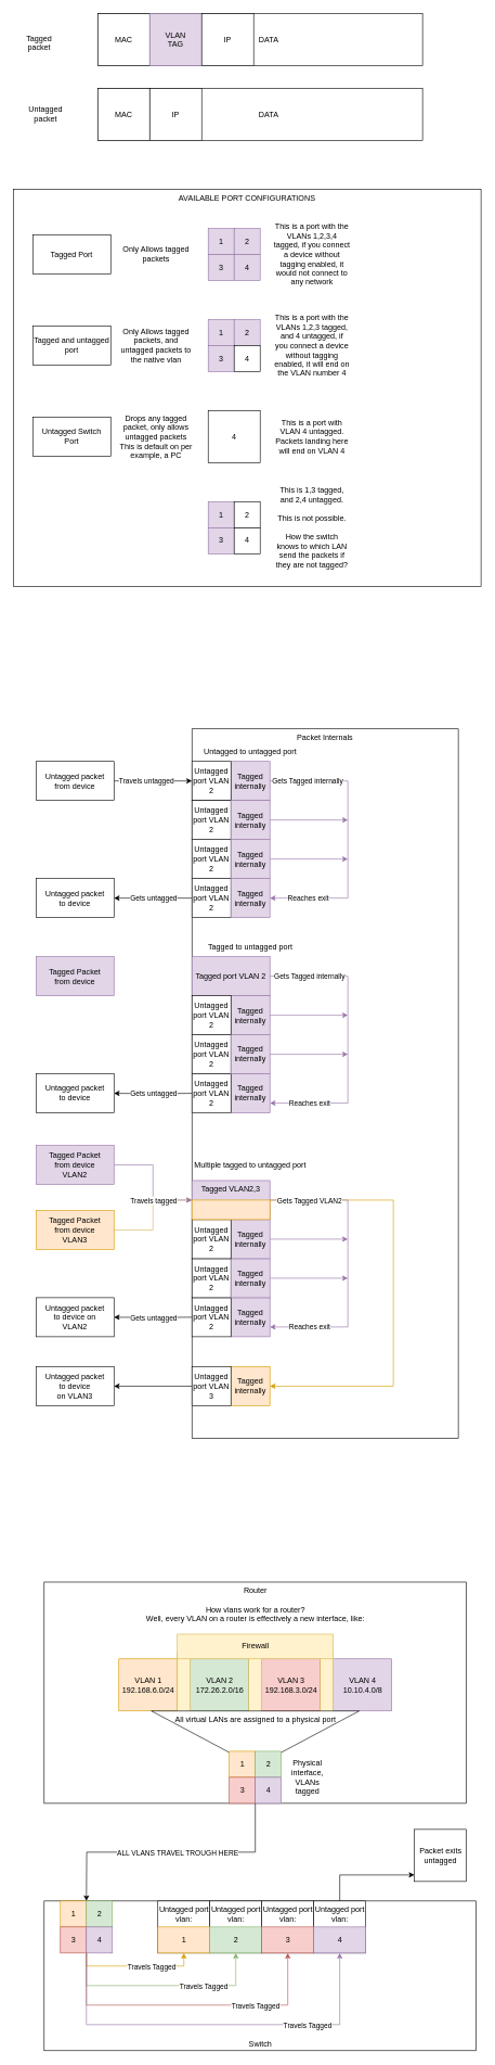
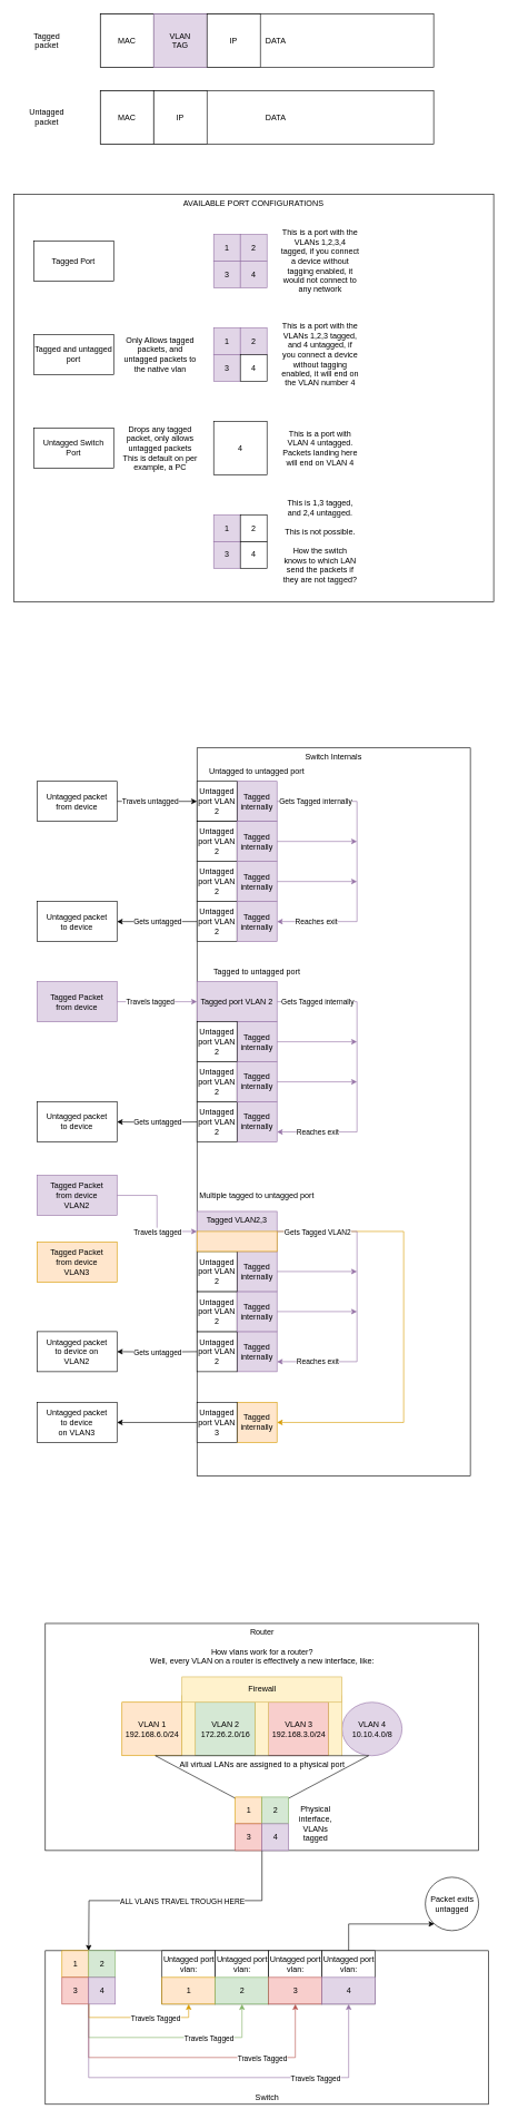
- <mxCell id="13" value="Tagged packet" style="text;html=1;strokeColor=none;fillColor=none;align=center;verticalAlign=middle;whiteSpace=wrap;rounded=0;" vertex="1" parent="1"><mxGeometry x="30" y="50" width="60" height="30" as="geometry" /></mxCell>
+ <mxCell id="13" value="Tagged packet" style="text;html=1;strokeColor=none;fillColor=none;align=center;verticalAlign=middle;whiteSpace=wrap;rounded=0;" vertex="1" parent="1"><mxGeometry x="40" y="45" width="60" height="30" as="geometry" /></mxCell>
- <mxCell id="44" value="&lt;div&gt;Only Allows tagged packets&lt;/div&gt;" style="text;html=1;strokeColor=none;fillColor=none;align=center;verticalAlign=middle;whiteSpace=wrap;rounded=0;" vertex="1" parent="42"><mxGeometry x="130" y="3.75" width="120" height="52.5" as="geometry" /></mxCell>
- <mxCell id="51" value="Packet Internals" style="rounded=0;whiteSpace=wrap;html=1;verticalAlign=top;" vertex="1" parent="1"><mxGeometry x="295" y="1119" width="410" height="1090" as="geometry" /></mxCell>
+ <mxCell id="51" value="Switch Internals" style="rounded=0;whiteSpace=wrap;html=1;verticalAlign=top;" vertex="1" parent="1"><mxGeometry x="295" y="1119" width="410" height="1090" as="geometry" /></mxCell>
+ <mxCell id="62" style="edgeStyle=orthogonalEdgeStyle;rounded=0;orthogonalLoop=1;jettySize=auto;html=1;entryX=0;entryY=0.5;entryDx=0;entryDy=0;fillColor=#e1d5e7;strokeColor=#9673a6;" edge="1" source="64" target="68" parent="1"><mxGeometry relative="1" as="geometry" /></mxCell>
+ <mxCell id="63" value="Travels tagged" style="edgeLabel;html=1;align=center;verticalAlign=middle;resizable=0;points=[];" vertex="1" connectable="0" parent="62"><mxGeometry x="-0.183" y="-3" relative="1" as="geometry"><mxPoint y="-3" as="offset" /></mxGeometry></mxCell>
- <mxCell id="3" style="edgeStyle=orthogonalEdgeStyle;rounded=0;orthogonalLoop=1;jettySize=auto;html=1;fillColor=#fff2cc;strokeColor=#d6b656;" edge="1" parent="1" source="105" target="93"><mxGeometry relative="1" as="geometry" /></mxCell>
- <mxCell id="118" value="&lt;div&gt;VLAN 4&lt;/div&gt;10.10.4.0/8" style="rounded=0;whiteSpace=wrap;html=1;fillColor=#e1d5e7;strokeColor=#9673a6;" vertex="1" parent="1"><mxGeometry x="512.5" y="2548" width="90" height="80" as="geometry" /></mxCell>
+ <mxCell id="118" value="&lt;div&gt;VLAN 4&lt;/div&gt;10.10.4.0/8" style="ellipse;whiteSpace=wrap;html=1;fillColor=#e1d5e7;strokeColor=#9673a6;" vertex="1" parent="1"><mxGeometry x="512.5" y="2548" width="90" height="80" as="geometry" /></mxCell>
- <mxCell id="145" value="Packet exits untagged" style="rounded=0;whiteSpace=wrap;html=1;" vertex="1" parent="1"><mxGeometry x="637.5" y="2810" width="80" height="80" as="geometry" /></mxCell>
+ <mxCell id="145" value="Packet exits untagged" style="ellipse;whiteSpace=wrap;html=1;" vertex="1" parent="1"><mxGeometry x="637.5" y="2810" width="80" height="80" as="geometry" /></mxCell>
